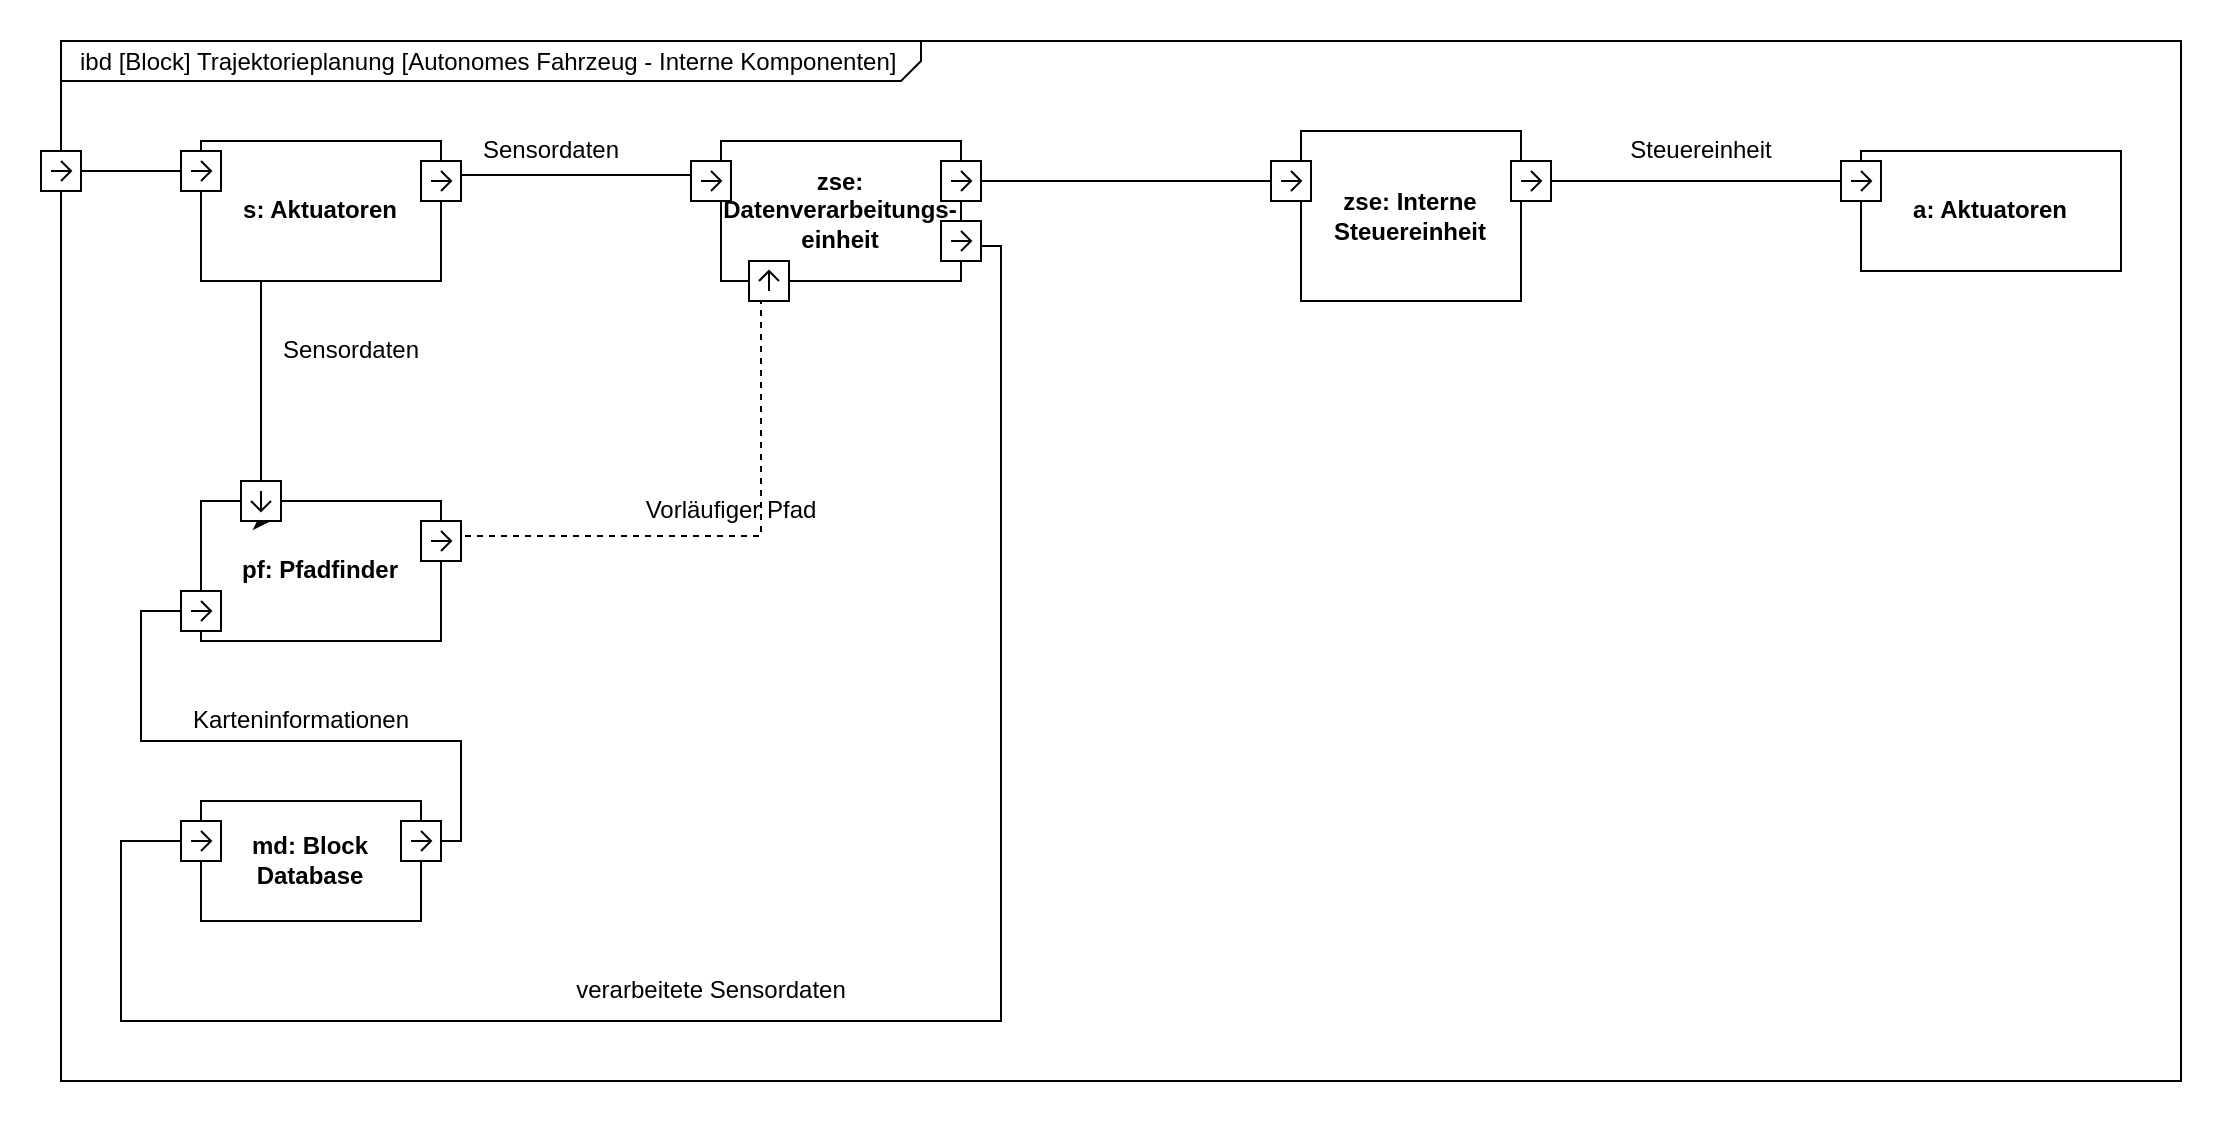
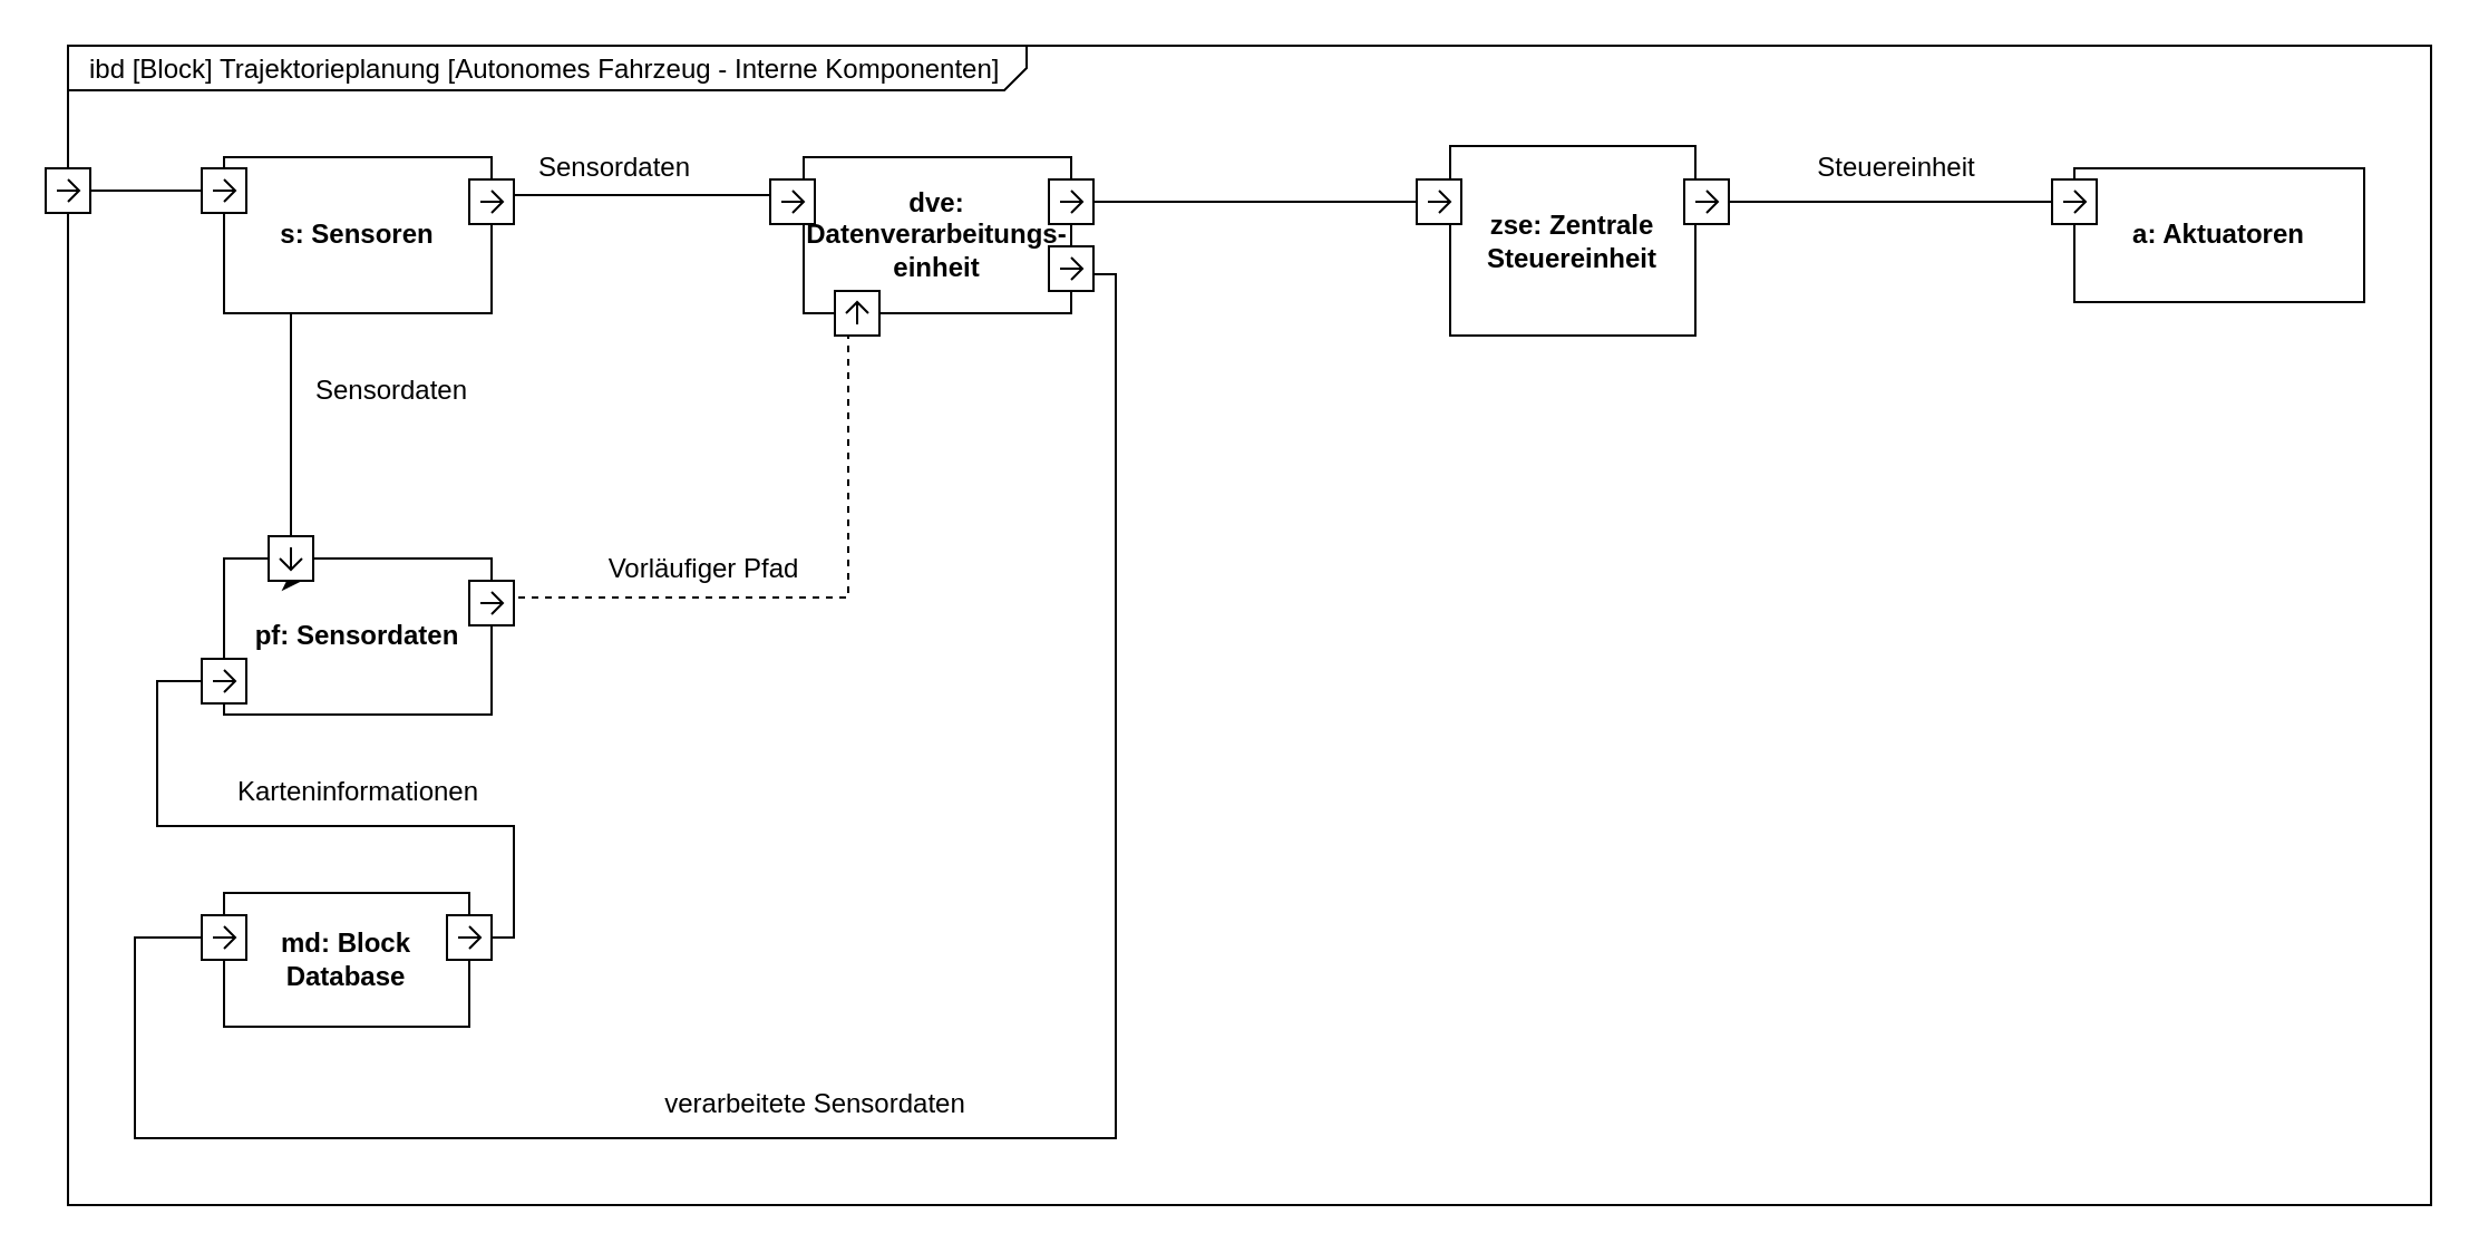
- <mxCell id="14" value="s: Aktuatoren" style="strokeColor=inherit;fillColor=inherit;gradientColor=inherit;shape=rect;html=1;fontStyle=1;whiteSpace=wrap;align=center;" parent="1" vertex="1"><mxGeometry x="100" y="70" width="120" height="70" as="geometry" /></mxCell>
+ <mxCell id="14" value="s: Sensoren" style="strokeColor=inherit;fillColor=inherit;gradientColor=inherit;shape=rect;html=1;fontStyle=1;whiteSpace=wrap;align=center;" parent="1" vertex="1"><mxGeometry x="100" y="70" width="120" height="70" as="geometry" /></mxCell>
- <mxCell id="4" value="zse:&lt;br&gt;Datenverarbeitungs-einheit" style="strokeColor=inherit;fillColor=inherit;gradientColor=inherit;shape=rect;html=1;fontStyle=1;whiteSpace=wrap;align=center;" parent="1" vertex="1"><mxGeometry x="360" y="70" width="120" height="70" as="geometry" /></mxCell>
+ <mxCell id="4" value="dve:&lt;br&gt;Datenverarbeitungs-einheit" style="strokeColor=inherit;fillColor=inherit;gradientColor=inherit;shape=rect;html=1;fontStyle=1;whiteSpace=wrap;align=center;" parent="1" vertex="1"><mxGeometry x="360" y="70" width="120" height="70" as="geometry" /></mxCell>
- <mxCell id="6" value="zse: Interne Steuereinheit" style="strokeColor=inherit;fillColor=inherit;gradientColor=inherit;shape=rect;html=1;fontStyle=1;whiteSpace=wrap;align=center;" parent="1" vertex="1"><mxGeometry x="650" y="65" width="110" height="85" as="geometry" /></mxCell>
+ <mxCell id="6" value="zse: Zentrale Steuereinheit" style="strokeColor=inherit;fillColor=inherit;gradientColor=inherit;shape=rect;html=1;fontStyle=1;whiteSpace=wrap;align=center;" parent="1" vertex="1"><mxGeometry x="650" y="65" width="110" height="85" as="geometry" /></mxCell>
- <mxCell id="32" value="Vorläufiger Pfad" style="text;html=1;align=center;verticalAlign=middle;resizable=0;points=[];autosize=1;strokeColor=none;fillColor=none;" parent="1" vertex="1"><mxGeometry x="310" y="240" width="110" height="30" as="geometry" /></mxCell>
+ <mxCell id="32" value="Vorläufiger Pfad" style="text;html=1;align=center;verticalAlign=middle;resizable=0;points=[];autosize=1;strokeColor=none;fillColor=none;" parent="1" vertex="1"><mxGeometry x="260" y="240" width="110" height="30" as="geometry" /></mxCell>
- <mxCell id="11" value="pf: Pfadfinder" style="strokeColor=inherit;fillColor=inherit;gradientColor=inherit;shape=rect;html=1;fontStyle=1;whiteSpace=wrap;align=center;" parent="1" vertex="1"><mxGeometry x="100" y="250" width="120" height="70" as="geometry" /></mxCell>
+ <mxCell id="11" value="pf: Sensordaten" style="strokeColor=inherit;fillColor=inherit;gradientColor=inherit;shape=rect;html=1;fontStyle=1;whiteSpace=wrap;align=center;" parent="1" vertex="1"><mxGeometry x="100" y="250" width="120" height="70" as="geometry" /></mxCell>
- <mxCell id="33" value="Karteninformationen" style="text;html=1;align=center;verticalAlign=middle;resizable=0;points=[];autosize=1;strokeColor=none;fillColor=none;" parent="1" vertex="1"><mxGeometry x="85" y="345" width="130" height="30" as="geometry" /></mxCell>
+ <mxCell id="33" value="Karteninformationen" style="text;html=1;align=center;verticalAlign=middle;resizable=0;points=[];autosize=1;strokeColor=none;fillColor=none;" parent="1" vertex="1"><mxGeometry x="95" y="340" width="130" height="30" as="geometry" /></mxCell>
- <mxCell id="31" value="verarbeitete Sensordaten" style="text;html=1;align=center;verticalAlign=middle;resizable=0;points=[];autosize=1;strokeColor=none;fillColor=none;" parent="1" vertex="1"><mxGeometry x="275" y="480" width="160" height="30" as="geometry" /></mxCell>
+ <mxCell id="31" value="verarbeitete Sensordaten" style="text;html=1;align=center;verticalAlign=middle;resizable=0;points=[];autosize=1;strokeColor=none;fillColor=none;" parent="1" vertex="1"><mxGeometry x="285" y="480" width="160" height="30" as="geometry" /></mxCell>
